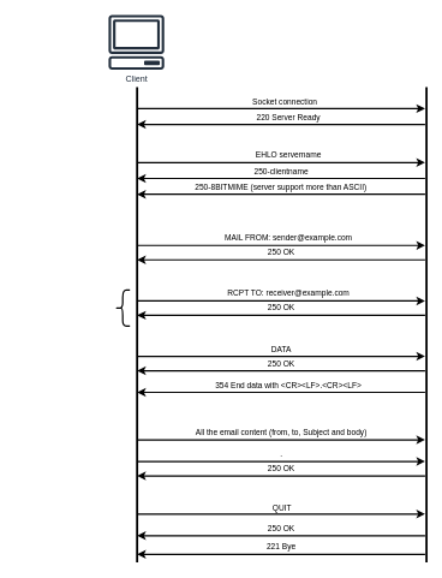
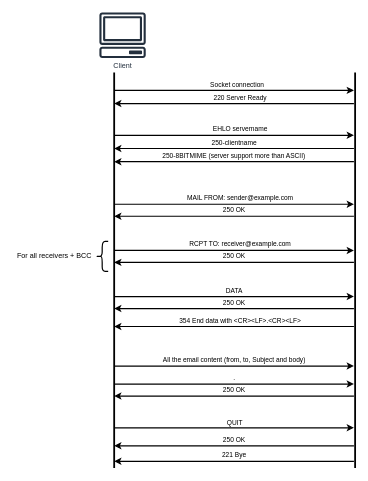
- <mxCell id="2" value="Client" style="sketch=0;outlineConnect=0;fontColor=#232F3E;gradientColor=none;fillColor=#232F3D;strokeColor=none;dashed=0;verticalLabelPosition=bottom;verticalAlign=top;align=center;html=1;fontSize=12;fontStyle=0;aspect=fixed;pointerEvents=1;shape=mxgraph.aws4.client;" parent="1" vertex="1"><mxGeometry x="150" y="20" width="78" height="76" as="geometry" /></mxCell>
+ <mxCell id="2" value="Client" style="sketch=0;outlineConnect=0;fontColor=#232F3E;gradientColor=none;fillColor=#232F3D;strokeColor=none;dashed=0;verticalLabelPosition=bottom;verticalAlign=top;align=center;html=1;fontSize=12;fontStyle=0;aspect=fixed;pointerEvents=1;shape=mxgraph.aws4.client;" parent="1" vertex="1"><mxGeometry x="165" y="20" width="78" height="76" as="geometry" /></mxCell>
+ <mxCell id="24" value="For all receivers + BCC" style="text;html=1;align=center;verticalAlign=middle;resizable=0;points=[];autosize=1;strokeColor=none;fillColor=none;" vertex="1" parent="1"><mxGeometry x="20" y="417" width="140" height="20" as="geometry" /></mxCell>
